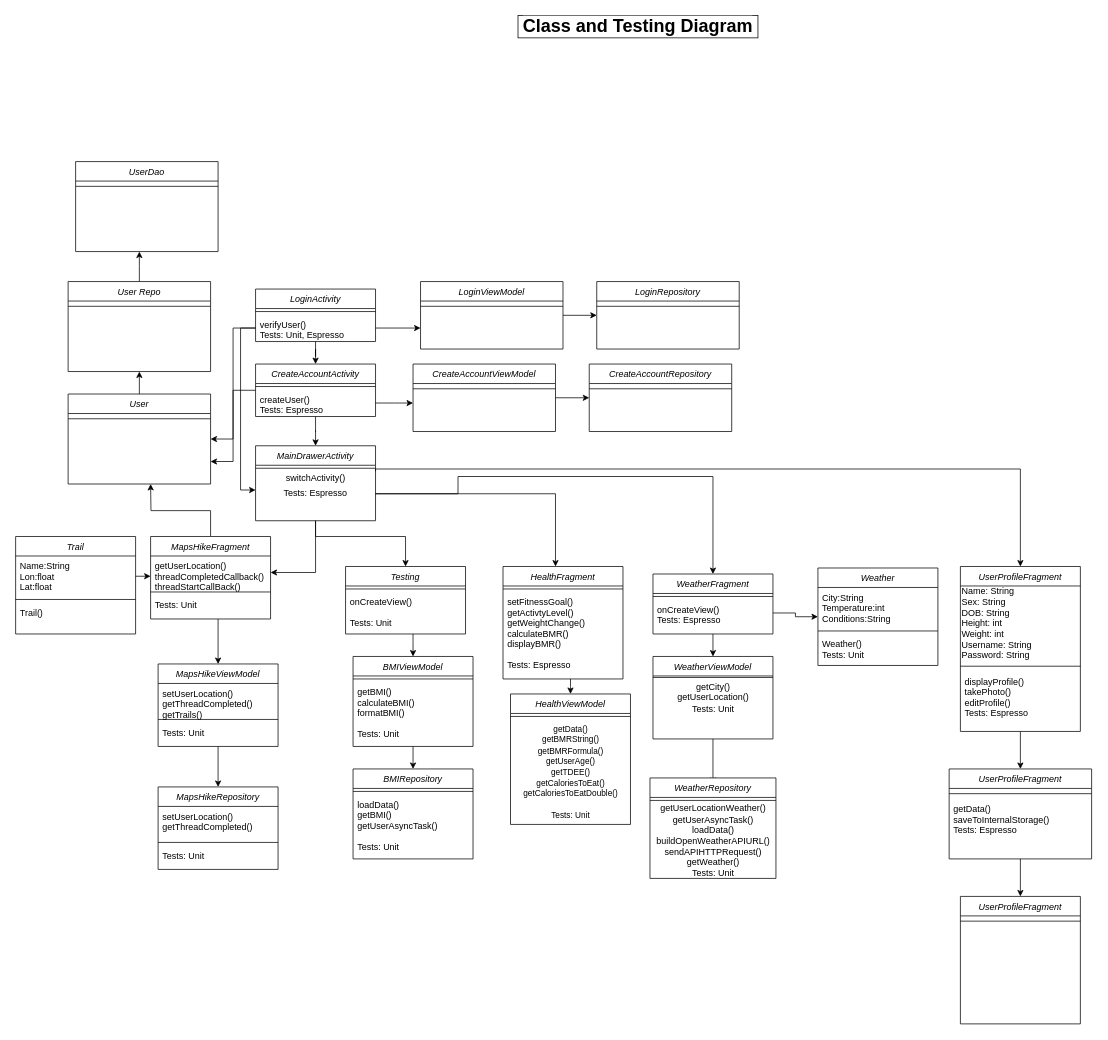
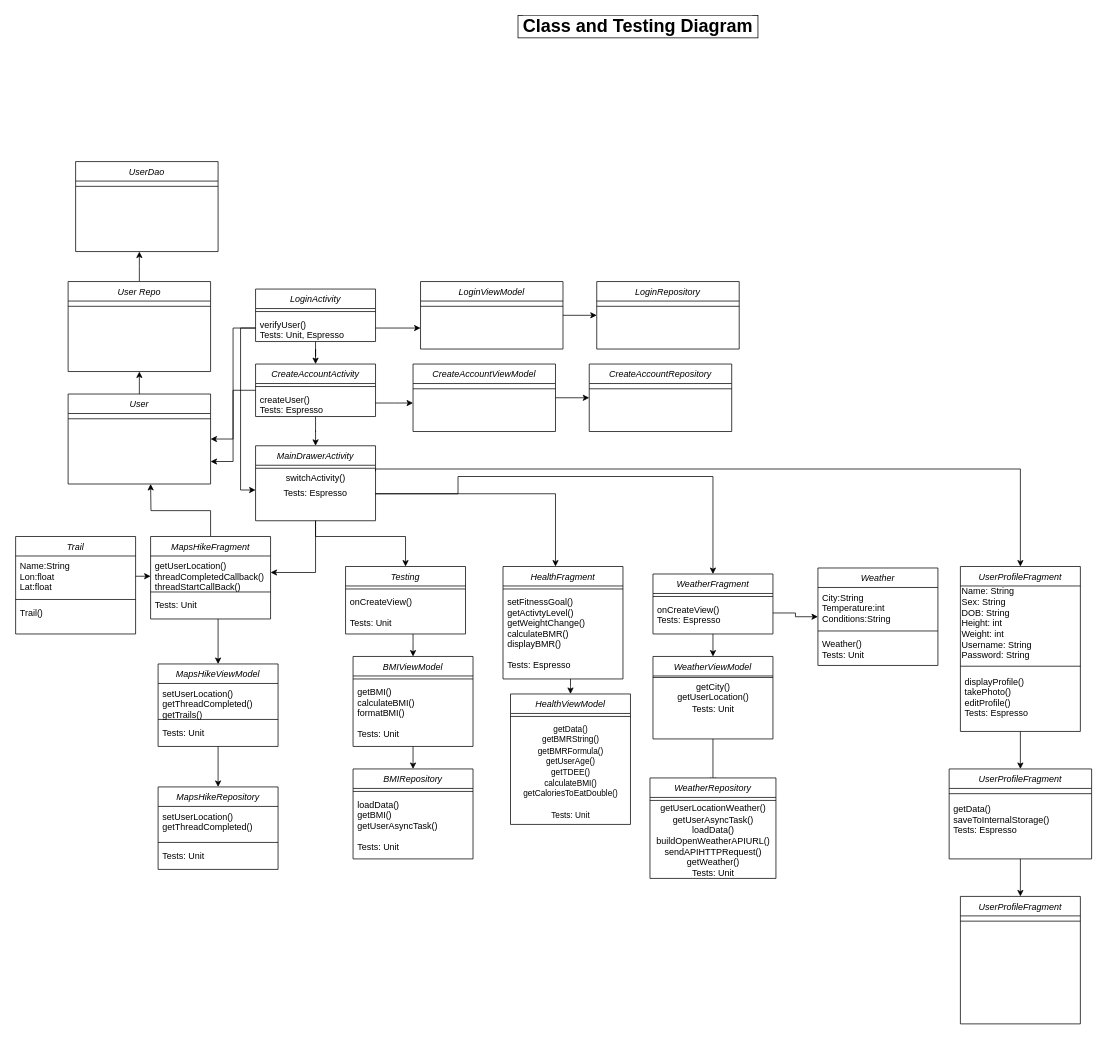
- <mxCell id="107" value="&lt;font style=&quot;font-size: 11px&quot;&gt;&lt;span style=&quot;text-align: left&quot;&gt;getData()&lt;/span&gt;&lt;br style=&quot;padding: 0px ; margin: 0px ; text-align: left&quot;&gt;&lt;span style=&quot;text-align: left&quot;&gt;getBMRString()&lt;/span&gt;&lt;br style=&quot;padding: 0px ; margin: 0px ; text-align: left&quot;&gt;&lt;span style=&quot;text-align: left&quot;&gt;getBMRFormula()&lt;br&gt;&lt;/span&gt;getUserAge()&lt;br&gt;getTDEE()&lt;br&gt;getCaloriesToEat()&lt;br&gt;getCaloriesToEatDouble()&lt;br style=&quot;padding: 0px ; margin: 0px ; text-align: left&quot;&gt;&lt;br style=&quot;padding: 0px ; margin: 0px ; text-align: left&quot;&gt;&lt;span style=&quot;text-align: left&quot;&gt;Tests: Unit&lt;/span&gt;&lt;/font&gt;" style="text;html=1;align=center;verticalAlign=middle;resizable=0;points=[];autosize=1;" vertex="1" parent="105"><mxGeometry y="34" width="160" height="140" as="geometry" /></mxCell>
+ <mxCell id="107" value="&lt;font style=&quot;font-size: 11px&quot;&gt;&lt;span style=&quot;text-align: left&quot;&gt;getData()&lt;/span&gt;&lt;br style=&quot;padding: 0px ; margin: 0px ; text-align: left&quot;&gt;&lt;span style=&quot;text-align: left&quot;&gt;getBMRString()&lt;/span&gt;&lt;br style=&quot;padding: 0px ; margin: 0px ; text-align: left&quot;&gt;&lt;span style=&quot;text-align: left&quot;&gt;getBMRFormula()&lt;br&gt;&lt;/span&gt;getUserAge()&lt;br&gt;getTDEE()&lt;br&gt;calculateBMI()&lt;br&gt;getCaloriesToEatDouble()&lt;br style=&quot;padding: 0px ; margin: 0px ; text-align: left&quot;&gt;&lt;br style=&quot;padding: 0px ; margin: 0px ; text-align: left&quot;&gt;&lt;span style=&quot;text-align: left&quot;&gt;Tests: Unit&lt;/span&gt;&lt;/font&gt;" style="text;html=1;align=center;verticalAlign=middle;resizable=0;points=[];autosize=1;" vertex="1" parent="105"><mxGeometry y="34" width="160" height="140" as="geometry" /></mxCell>
